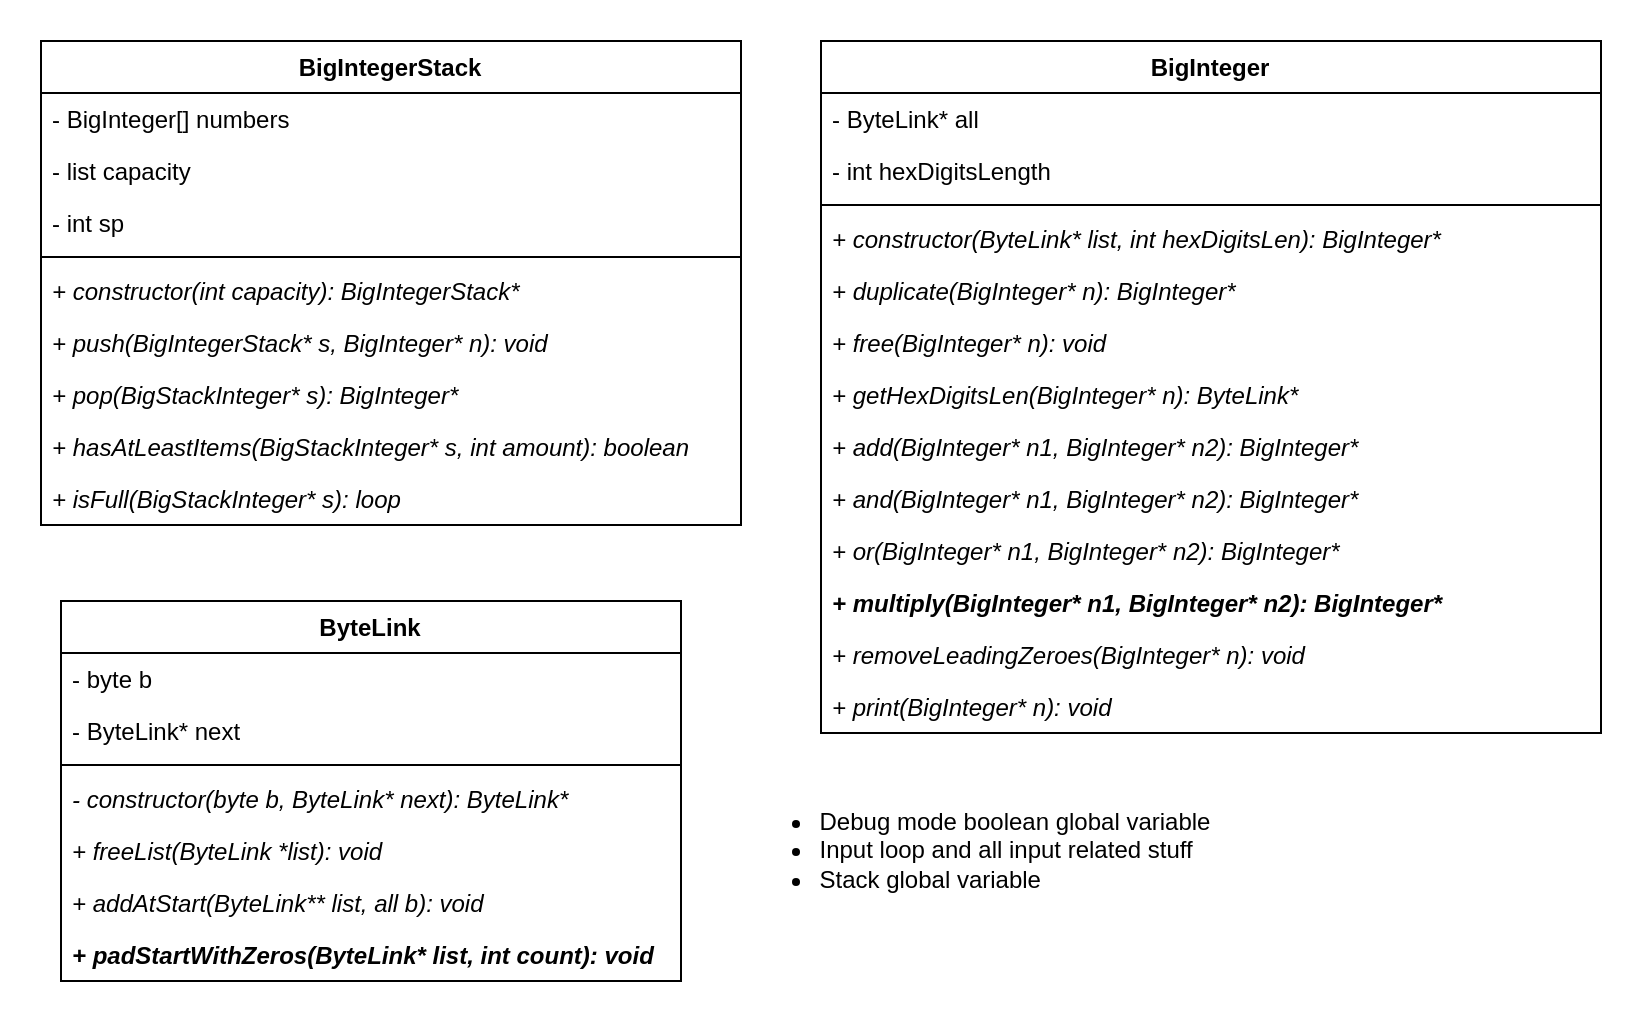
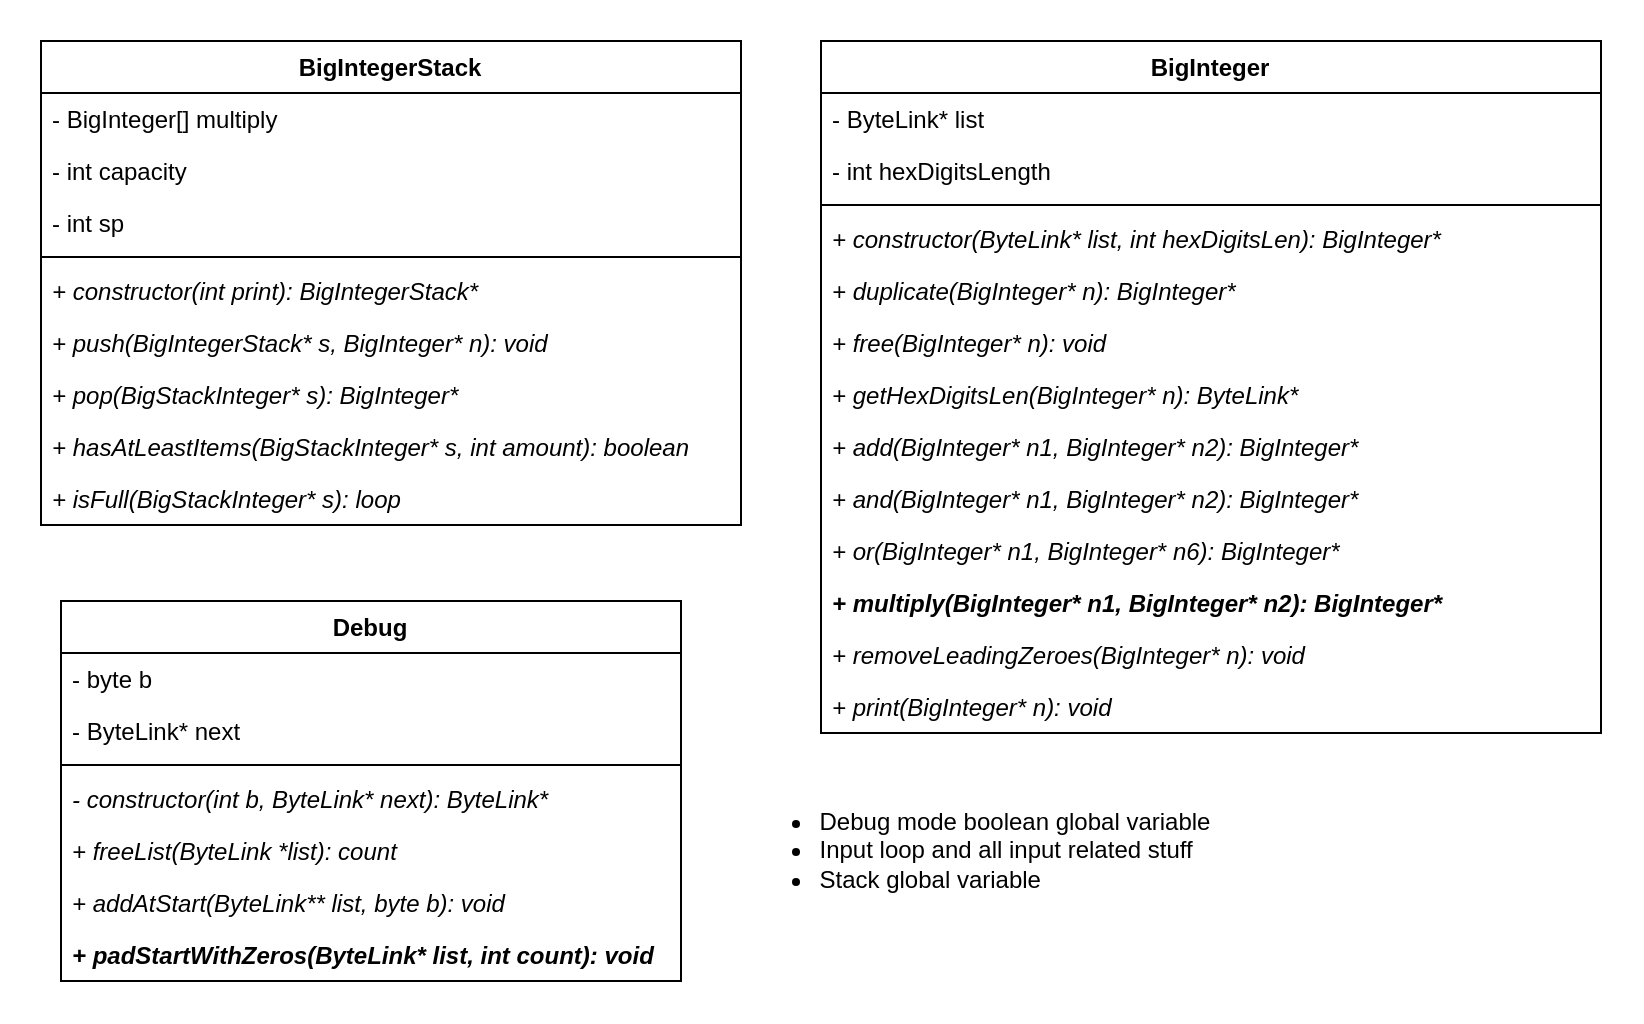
- <mxCell id="26" value="- BigInteger[] numbers" style="text;strokeColor=none;fillColor=none;align=left;verticalAlign=top;spacingLeft=4;spacingRight=4;overflow=hidden;rotatable=0;points=[[0,0.5],[1,0.5]];portConstraint=eastwest;" parent="25" vertex="1"><mxGeometry y="26" width="350" height="26" as="geometry" /></mxCell>
+ <mxCell id="26" value="- BigInteger[] multiply" style="text;strokeColor=none;fillColor=none;align=left;verticalAlign=top;spacingLeft=4;spacingRight=4;overflow=hidden;rotatable=0;points=[[0,0.5],[1,0.5]];portConstraint=eastwest;" parent="25" vertex="1"><mxGeometry y="26" width="350" height="26" as="geometry" /></mxCell>
- <mxCell id="11" value="- ByteLink* all" style="text;strokeColor=none;fillColor=none;align=left;verticalAlign=top;spacingLeft=4;spacingRight=4;overflow=hidden;rotatable=0;points=[[0,0.5],[1,0.5]];portConstraint=eastwest;" parent="10" vertex="1"><mxGeometry y="26" width="390" height="26" as="geometry" /></mxCell>
+ <mxCell id="11" value="- ByteLink* list" style="text;strokeColor=none;fillColor=none;align=left;verticalAlign=top;spacingLeft=4;spacingRight=4;overflow=hidden;rotatable=0;points=[[0,0.5],[1,0.5]];portConstraint=eastwest;" parent="10" vertex="1"><mxGeometry y="26" width="390" height="26" as="geometry" /></mxCell>
- <mxCell id="27" value="- list capacity" style="text;strokeColor=none;fillColor=none;align=left;verticalAlign=top;spacingLeft=4;spacingRight=4;overflow=hidden;rotatable=0;points=[[0,0.5],[1,0.5]];portConstraint=eastwest;" parent="25" vertex="1"><mxGeometry y="52" width="350" height="26" as="geometry" /></mxCell>
+ <mxCell id="27" value="- int capacity" style="text;strokeColor=none;fillColor=none;align=left;verticalAlign=top;spacingLeft=4;spacingRight=4;overflow=hidden;rotatable=0;points=[[0,0.5],[1,0.5]];portConstraint=eastwest;" parent="25" vertex="1"><mxGeometry y="52" width="350" height="26" as="geometry" /></mxCell>
- <mxCell id="30" value="+ constructor(int capacity): BigIntegerStack*" style="text;strokeColor=none;fillColor=none;align=left;verticalAlign=top;spacingLeft=4;spacingRight=4;overflow=hidden;rotatable=0;points=[[0,0.5],[1,0.5]];portConstraint=eastwest;fontStyle=2" parent="25" vertex="1"><mxGeometry y="112" width="350" height="26" as="geometry" /></mxCell>
+ <mxCell id="30" value="+ constructor(int print): BigIntegerStack*" style="text;strokeColor=none;fillColor=none;align=left;verticalAlign=top;spacingLeft=4;spacingRight=4;overflow=hidden;rotatable=0;points=[[0,0.5],[1,0.5]];portConstraint=eastwest;fontStyle=2" parent="25" vertex="1"><mxGeometry y="112" width="350" height="26" as="geometry" /></mxCell>
- <mxCell id="20" value="+ or(BigInteger* n1, BigInteger* n2): BigInteger*" style="text;strokeColor=none;fillColor=none;align=left;verticalAlign=top;spacingLeft=4;spacingRight=4;overflow=hidden;rotatable=0;points=[[0,0.5],[1,0.5]];portConstraint=eastwest;fontStyle=2" parent="10" vertex="1"><mxGeometry y="242" width="390" height="26" as="geometry" /></mxCell>
+ <mxCell id="20" value="+ or(BigInteger* n1, BigInteger* n6): BigInteger*" style="text;strokeColor=none;fillColor=none;align=left;verticalAlign=top;spacingLeft=4;spacingRight=4;overflow=hidden;rotatable=0;points=[[0,0.5],[1,0.5]];portConstraint=eastwest;fontStyle=2" parent="10" vertex="1"><mxGeometry y="242" width="390" height="26" as="geometry" /></mxCell>
- <mxCell id="2" value="ByteLink" style="swimlane;fontStyle=1;align=center;verticalAlign=top;childLayout=stackLayout;horizontal=1;startSize=26;horizontalStack=0;resizeParent=1;resizeParentMax=0;resizeLast=0;collapsible=1;marginBottom=0;" parent="1" vertex="1"><mxGeometry x="30" y="300" width="310" height="190" as="geometry" /></mxCell>
+ <mxCell id="2" value="Debug" style="swimlane;fontStyle=1;align=center;verticalAlign=top;childLayout=stackLayout;horizontal=1;startSize=26;horizontalStack=0;resizeParent=1;resizeParentMax=0;resizeLast=0;collapsible=1;marginBottom=0;" parent="1" vertex="1"><mxGeometry x="30" y="300" width="310" height="190" as="geometry" /></mxCell>
- <mxCell id="6" value="- constructor(byte b, ByteLink* next): ByteLink*" style="text;strokeColor=none;fillColor=none;align=left;verticalAlign=top;spacingLeft=4;spacingRight=4;overflow=hidden;rotatable=0;points=[[0,0.5],[1,0.5]];portConstraint=eastwest;fontStyle=2" parent="2" vertex="1"><mxGeometry y="86" width="310" height="26" as="geometry" /></mxCell>
+ <mxCell id="6" value="- constructor(int b, ByteLink* next): ByteLink*" style="text;strokeColor=none;fillColor=none;align=left;verticalAlign=top;spacingLeft=4;spacingRight=4;overflow=hidden;rotatable=0;points=[[0,0.5],[1,0.5]];portConstraint=eastwest;fontStyle=2" parent="2" vertex="1"><mxGeometry y="86" width="310" height="26" as="geometry" /></mxCell>
- <mxCell id="7" value="+ freeList(ByteLink *list): void" style="text;strokeColor=none;fillColor=none;align=left;verticalAlign=top;spacingLeft=4;spacingRight=4;overflow=hidden;rotatable=0;points=[[0,0.5],[1,0.5]];portConstraint=eastwest;fontStyle=2" parent="2" vertex="1"><mxGeometry y="112" width="310" height="26" as="geometry" /></mxCell>
+ <mxCell id="7" value="+ freeList(ByteLink *list): count" style="text;strokeColor=none;fillColor=none;align=left;verticalAlign=top;spacingLeft=4;spacingRight=4;overflow=hidden;rotatable=0;points=[[0,0.5],[1,0.5]];portConstraint=eastwest;fontStyle=2" parent="2" vertex="1"><mxGeometry y="112" width="310" height="26" as="geometry" /></mxCell>
- <mxCell id="8" value="+ addAtStart(ByteLink** list, all b): void" style="text;strokeColor=none;fillColor=none;align=left;verticalAlign=top;spacingLeft=4;spacingRight=4;overflow=hidden;rotatable=0;points=[[0,0.5],[1,0.5]];portConstraint=eastwest;fontStyle=2" parent="2" vertex="1"><mxGeometry y="138" width="310" height="26" as="geometry" /></mxCell>
+ <mxCell id="8" value="+ addAtStart(ByteLink** list, byte b): void" style="text;strokeColor=none;fillColor=none;align=left;verticalAlign=top;spacingLeft=4;spacingRight=4;overflow=hidden;rotatable=0;points=[[0,0.5],[1,0.5]];portConstraint=eastwest;fontStyle=2" parent="2" vertex="1"><mxGeometry y="138" width="310" height="26" as="geometry" /></mxCell>
